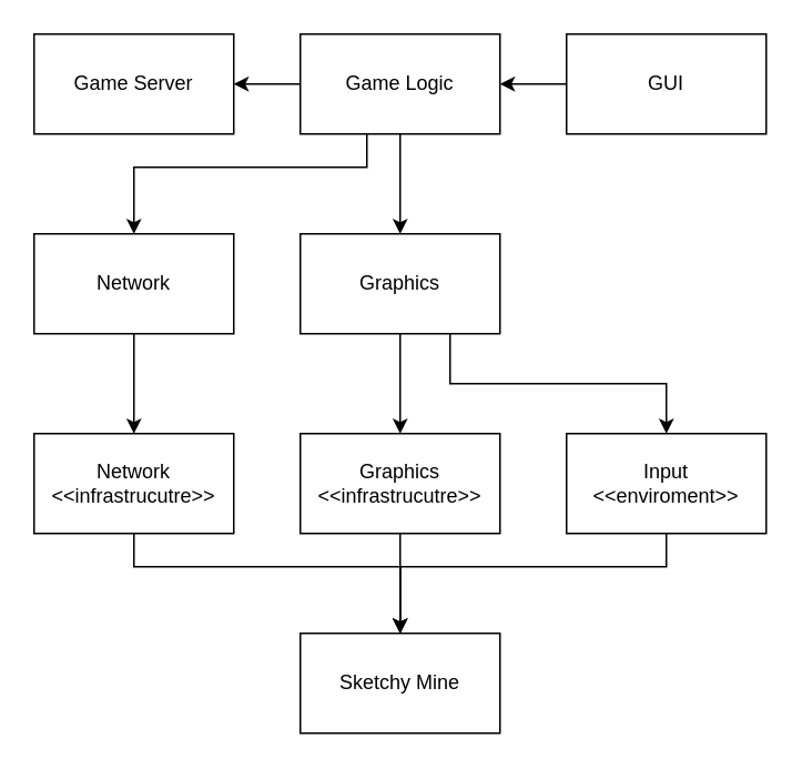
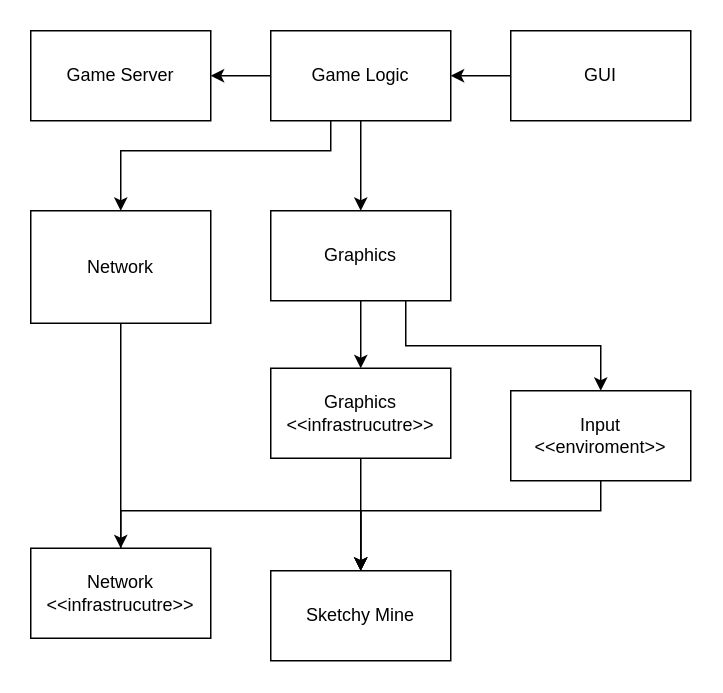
- <mxCell id="12" value="Network" style="rounded=0;whiteSpace=wrap;html=1;" vertex="1" parent="1"><mxGeometry x="20" y="140" width="120" height="60" as="geometry" /></mxCell>
+ <mxCell id="12" value="Network" style="rounded=0;whiteSpace=wrap;html=1;" vertex="1" parent="1"><mxGeometry x="20" y="140" width="120" height="75" as="geometry" /></mxCell>
- <mxCell id="14" value="Network&lt;br&gt;&amp;lt;&amp;lt;infrastrucutre&amp;gt;&amp;gt;" style="rounded=0;whiteSpace=wrap;html=1;" vertex="1" parent="1"><mxGeometry x="20" y="260" width="120" height="60" as="geometry" /></mxCell>
+ <mxCell id="14" value="Network&lt;br&gt;&amp;lt;&amp;lt;infrastrucutre&amp;gt;&amp;gt;" style="rounded=0;whiteSpace=wrap;html=1;" vertex="1" parent="1"><mxGeometry x="20" y="365" width="120" height="60" as="geometry" /></mxCell>
- <mxCell id="10" value="Graphics&lt;br&gt;&amp;lt;&amp;lt;infrastrucutre&amp;gt;&amp;gt;" style="rounded=0;whiteSpace=wrap;html=1;" vertex="1" parent="1"><mxGeometry x="180" y="260" width="120" height="60" as="geometry" /></mxCell>
+ <mxCell id="10" value="Graphics&lt;br&gt;&amp;lt;&amp;lt;infrastrucutre&amp;gt;&amp;gt;" style="rounded=0;whiteSpace=wrap;html=1;" vertex="1" parent="1"><mxGeometry x="180" y="245" width="120" height="60" as="geometry" /></mxCell>
